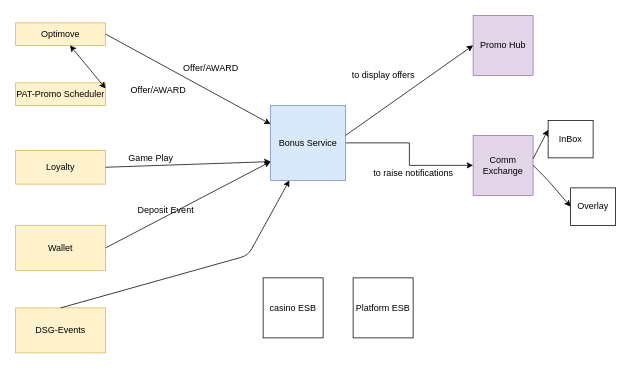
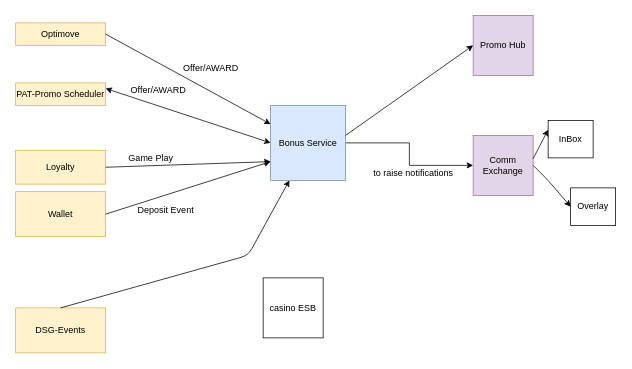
- <mxCell id="7" value="" style="endArrow=classic;startArrow=classic;html=1;exitX=1;exitY=0.25;exitDx=0;exitDy=0;" parent="1" source="6" target="4" edge="1"><mxGeometry width="50" height="50" relative="1" as="geometry"><mxPoint x="380" y="290" as="sourcePoint" /><mxPoint x="430" y="240" as="targetPoint" /></mxGeometry></mxCell>
+ <mxCell id="7" value="" style="endArrow=classic;startArrow=classic;html=1;exitX=1;exitY=0.25;exitDx=0;exitDy=0;entryX=0;entryY=0.5;entryDx=0;entryDy=0;" parent="1" source="6" target="3" edge="1"><mxGeometry width="50" height="50" relative="1" as="geometry"><mxPoint x="380" y="290" as="sourcePoint" /><mxPoint x="430" y="240" as="targetPoint" /></mxGeometry></mxCell>
- <mxCell id="21" value="to display offers" style="text;html=1;align=center;verticalAlign=middle;resizable=0;points=[];autosize=1;" parent="1" vertex="1"><mxGeometry x="460" y="90" width="100" height="20" as="geometry" /></mxCell>
- <mxCell id="13" value="Wallet" style="rounded=0;whiteSpace=wrap;html=1;fillColor=#fff2cc;strokeColor=#d6b656;" parent="1" vertex="1"><mxGeometry x="20" y="300" width="120" height="60" as="geometry" /></mxCell>
+ <mxCell id="13" value="Wallet" style="rounded=0;whiteSpace=wrap;html=1;fillColor=#fff2cc;strokeColor=#d6b656;" parent="1" vertex="1"><mxGeometry x="20" y="255" width="120" height="60" as="geometry" /></mxCell>
- <mxCell id="28" value="Platform ESB" style="whiteSpace=wrap;html=1;aspect=fixed;" vertex="1" parent="1"><mxGeometry x="470" y="370" width="80" height="80" as="geometry" /></mxCell>
